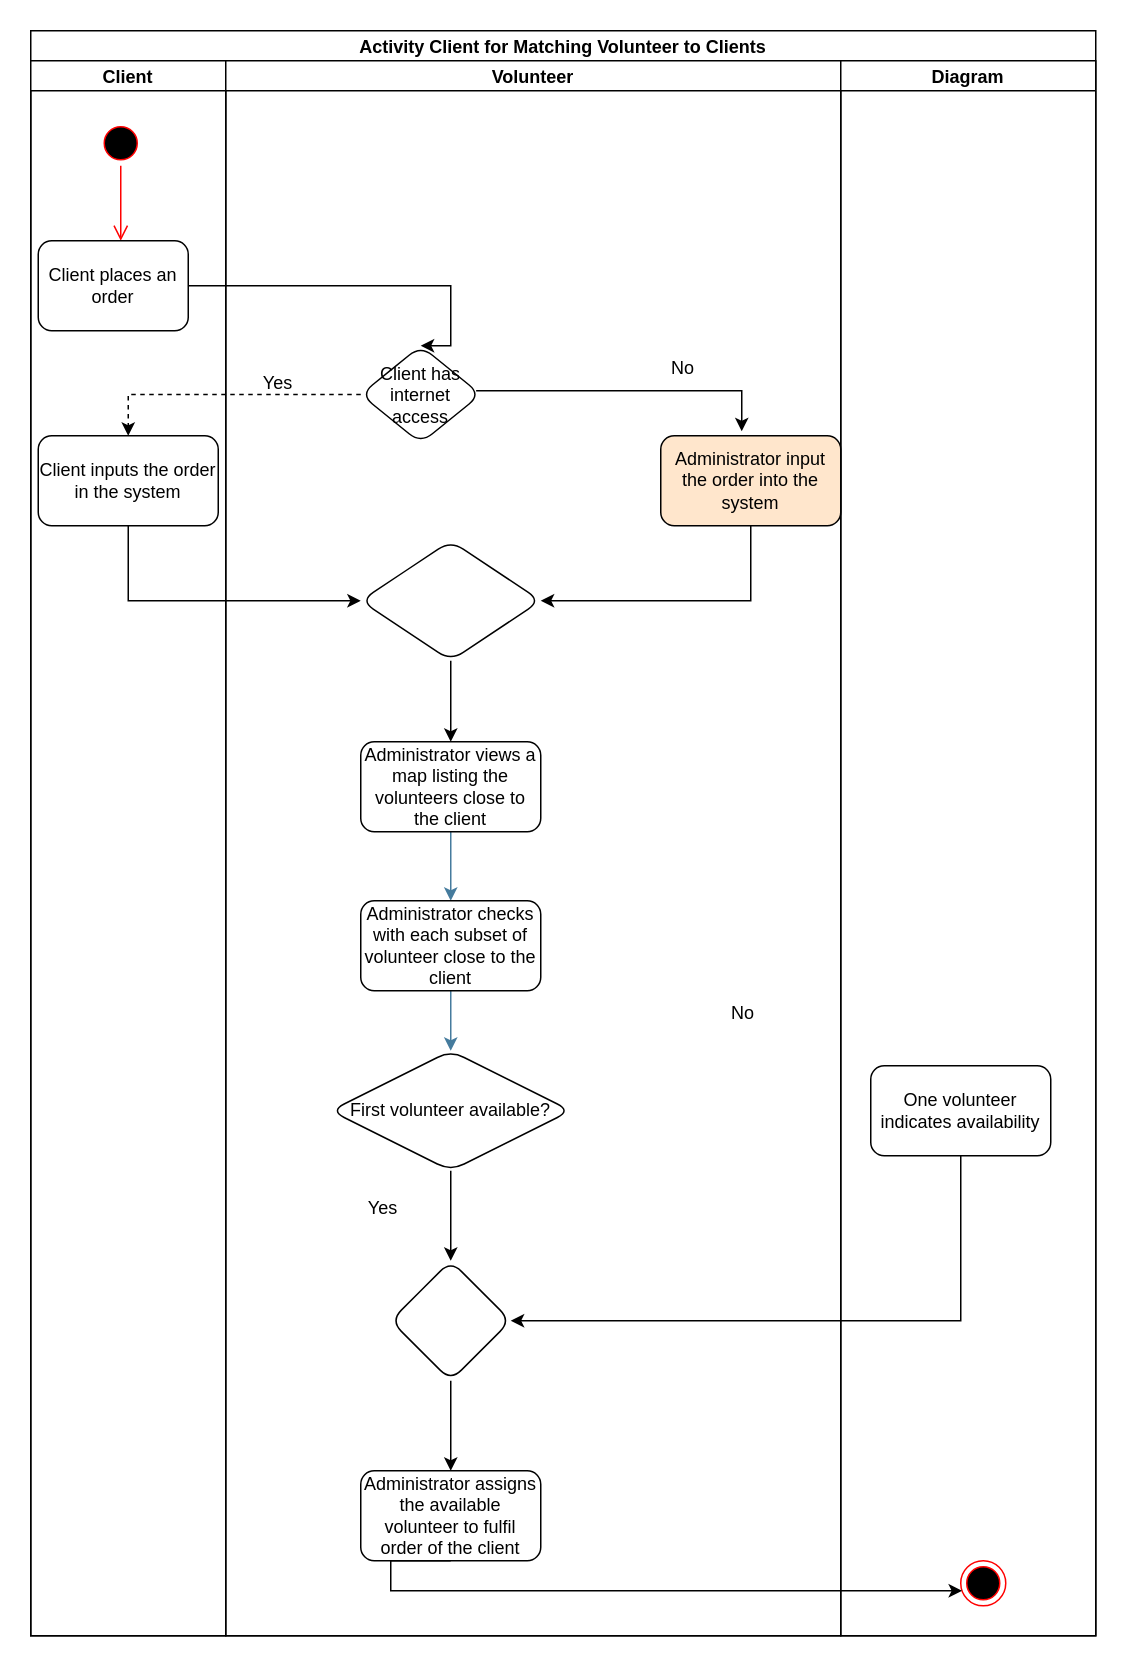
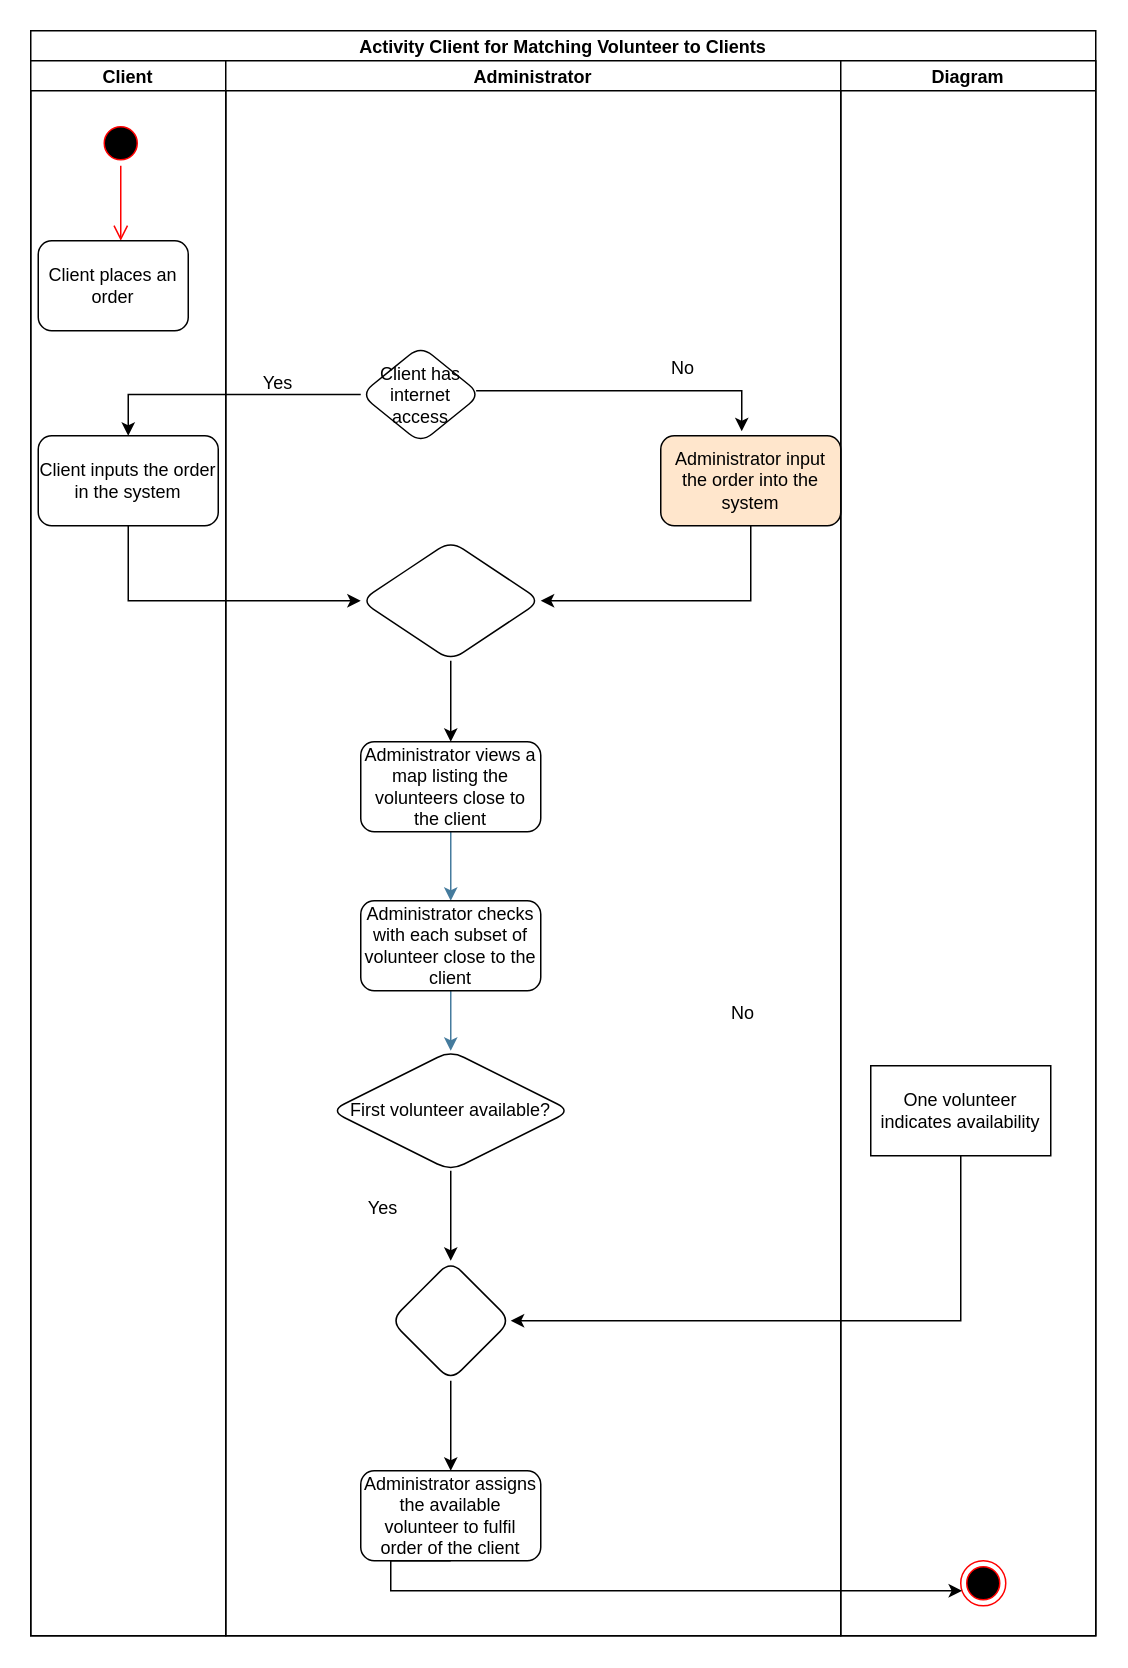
- <mxCell id="8" value="Volunteer" style="swimlane;startSize=20;" parent="2" vertex="1"><mxGeometry x="130" y="20" width="410" height="1050" as="geometry" /></mxCell>
+ <mxCell id="8" value="Administrator" style="swimlane;startSize=20;" parent="2" vertex="1"><mxGeometry x="130" y="20" width="410" height="1050" as="geometry" /></mxCell>
- <mxCell id="31" value="" style="edgeStyle=orthogonalEdgeStyle;rounded=0;orthogonalLoop=1;jettySize=auto;html=1;entryX=0.5;entryY=0;entryDx=0;entryDy=0;" parent="2" source="6" target="10" edge="1"><mxGeometry relative="1" as="geometry"><Array as="points"><mxPoint x="280" y="170" /></Array></mxGeometry></mxCell>
- <mxCell id="33" value="" style="edgeStyle=orthogonalEdgeStyle;rounded=0;orthogonalLoop=1;jettySize=auto;html=1;entryX=0.5;entryY=0;entryDx=0;entryDy=0;dashed=1;" parent="2" source="10" target="7" edge="1"><mxGeometry relative="1" as="geometry" /></mxCell>
+ <mxCell id="33" value="" style="edgeStyle=orthogonalEdgeStyle;rounded=0;orthogonalLoop=1;jettySize=auto;html=1;entryX=0.5;entryY=0;entryDx=0;entryDy=0;" parent="2" source="10" target="7" edge="1"><mxGeometry relative="1" as="geometry" /></mxCell>
- <mxCell id="30" value="One volunteer indicates availability" style="whiteSpace=wrap;html=1;rounded=1;fillColor=#FFFFFF;" parent="28" vertex="1"><mxGeometry x="20" y="670" width="120" height="60" as="geometry" /></mxCell>
+ <mxCell id="30" value="One volunteer indicates availability" style="whiteSpace=wrap;html=1;fillColor=#FFFFFF;rounded=0;" parent="28" vertex="1"><mxGeometry x="20" y="670" width="120" height="60" as="geometry" /></mxCell>
